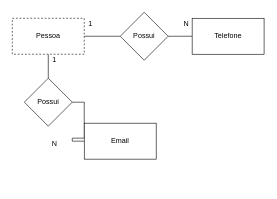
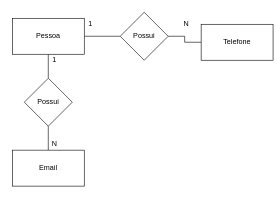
- <mxCell id="4" value="Pessoa" style="rounded=0;whiteSpace=wrap;html=1;dashed=1;" vertex="1" parent="1"><mxGeometry x="20" y="30" width="120" height="60" as="geometry" /></mxCell>
+ <mxCell id="4" value="Pessoa" style="rounded=0;whiteSpace=wrap;html=1;" vertex="1" parent="1"><mxGeometry x="20" y="30" width="120" height="60" as="geometry" /></mxCell>
- <mxCell id="7" value="Telefone" style="whiteSpace=wrap;html=1;rounded=0;" vertex="1" parent="1"><mxGeometry x="320" y="30" width="120" height="60" as="geometry" /></mxCell>
+ <mxCell id="7" value="Telefone" style="whiteSpace=wrap;html=1;rounded=0;" vertex="1" parent="1"><mxGeometry x="335" y="40" width="120" height="60" as="geometry" /></mxCell>
- <mxCell id="12" value="Email" style="whiteSpace=wrap;html=1;rounded=0;" vertex="1" parent="1"><mxGeometry x="140" y="205" width="120" height="60" as="geometry" /></mxCell>
+ <mxCell id="12" value="Email" style="whiteSpace=wrap;html=1;rounded=0;" vertex="1" parent="1"><mxGeometry x="20" y="250" width="120" height="60" as="geometry" /></mxCell>
